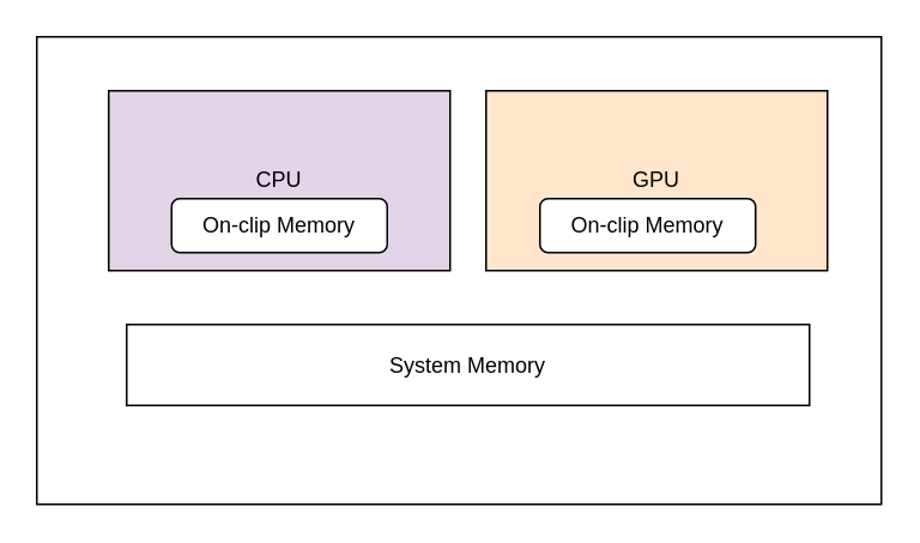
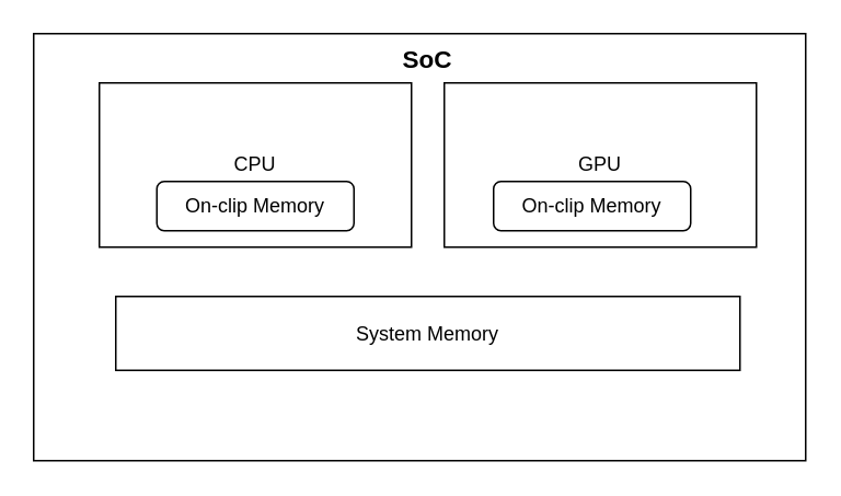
+ <mxCell id="6" value="&lt;b&gt;&lt;font style=&quot;font-size: 15px;&quot;&gt;SoC&lt;/font&gt;&lt;/b&gt;" style="text;html=1;strokeColor=none;fillColor=none;align=center;verticalAlign=middle;whiteSpace=wrap;rounded=0;" vertex="1" parent="1"><mxGeometry x="230" y="20" width="60" height="30" as="geometry" /></mxCell>
- <mxCell id="3" value="CPU" style="rounded=0;whiteSpace=wrap;html=1;fillColor=#e1d5e7;" vertex="1" parent="1"><mxGeometry x="60" y="50" width="190" height="100" as="geometry" /></mxCell>
+ <mxCell id="3" value="CPU" style="rounded=0;whiteSpace=wrap;html=1;" vertex="1" parent="1"><mxGeometry x="60" y="50" width="190" height="100" as="geometry" /></mxCell>
- <mxCell id="4" value="GPU" style="rounded=0;whiteSpace=wrap;html=1;fillColor=#ffe6cc;" vertex="1" parent="1"><mxGeometry x="270" y="50" width="190" height="100" as="geometry" /></mxCell>
+ <mxCell id="4" value="GPU" style="rounded=0;whiteSpace=wrap;html=1;" vertex="1" parent="1"><mxGeometry x="270" y="50" width="190" height="100" as="geometry" /></mxCell>
